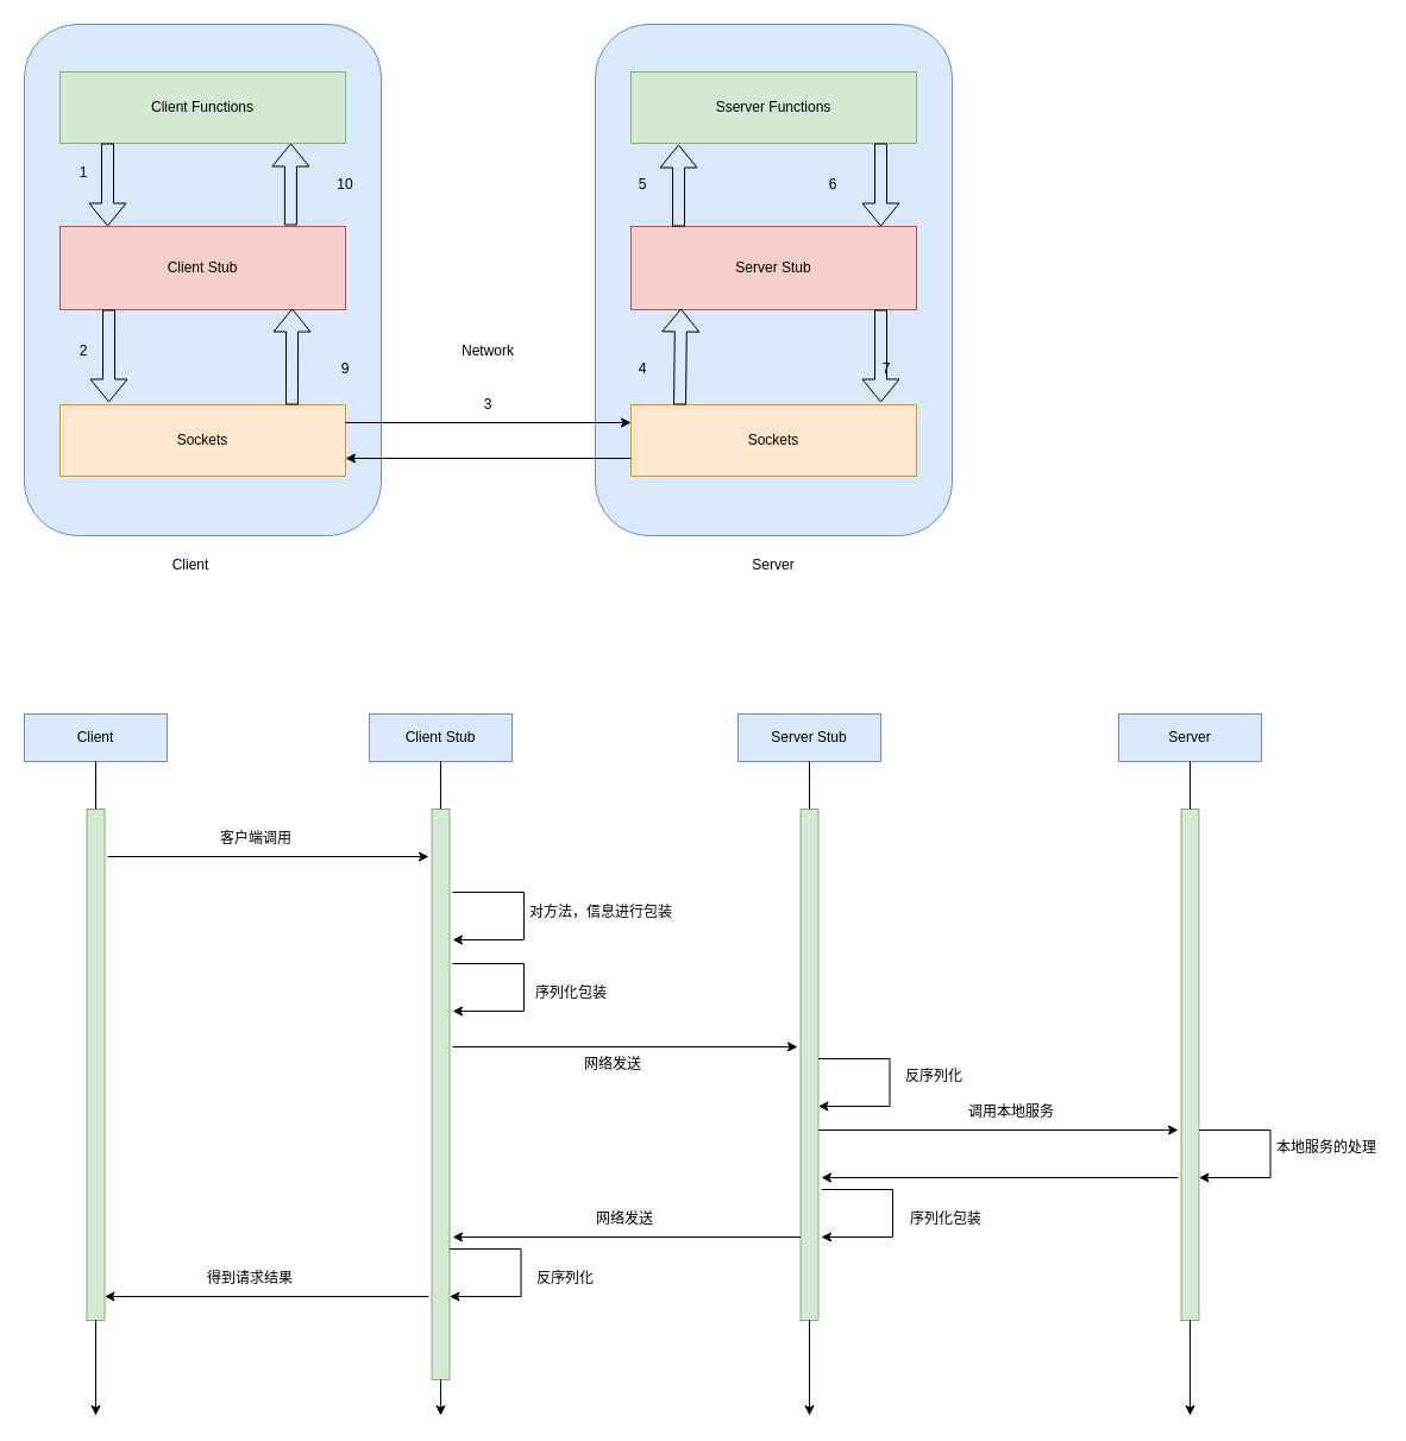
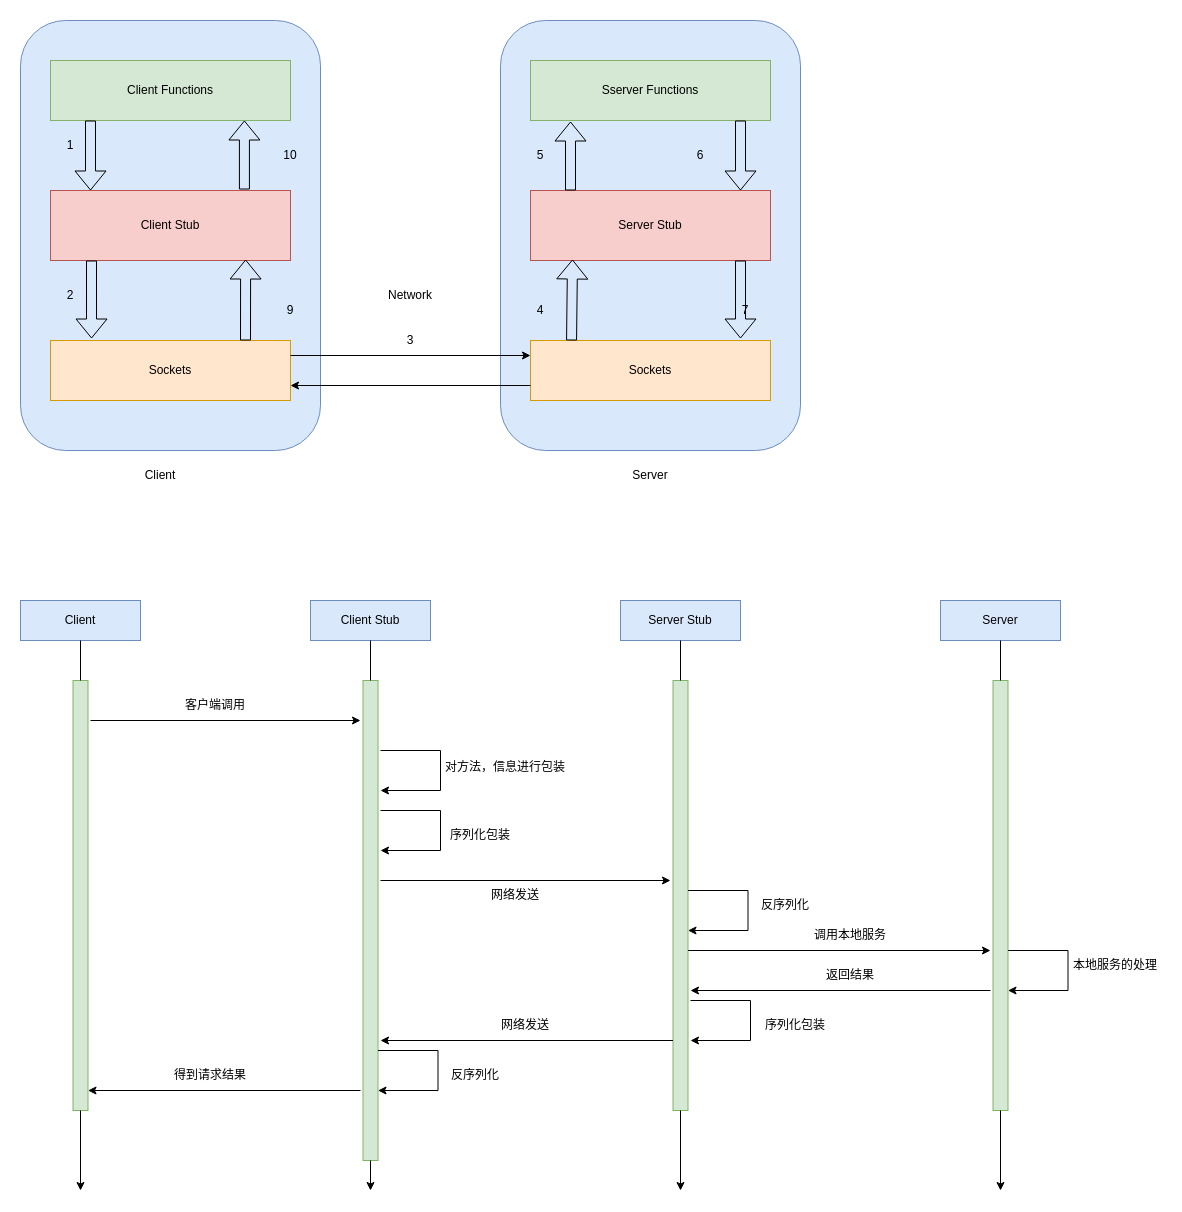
+ <mxCell id="81" value="返回结果" style="text;html=1;strokeColor=none;fillColor=none;align=center;verticalAlign=middle;whiteSpace=wrap;rounded=0;" vertex="1" parent="1"><mxGeometry x="815" y="960" width="70" height="30" as="geometry" /></mxCell>
